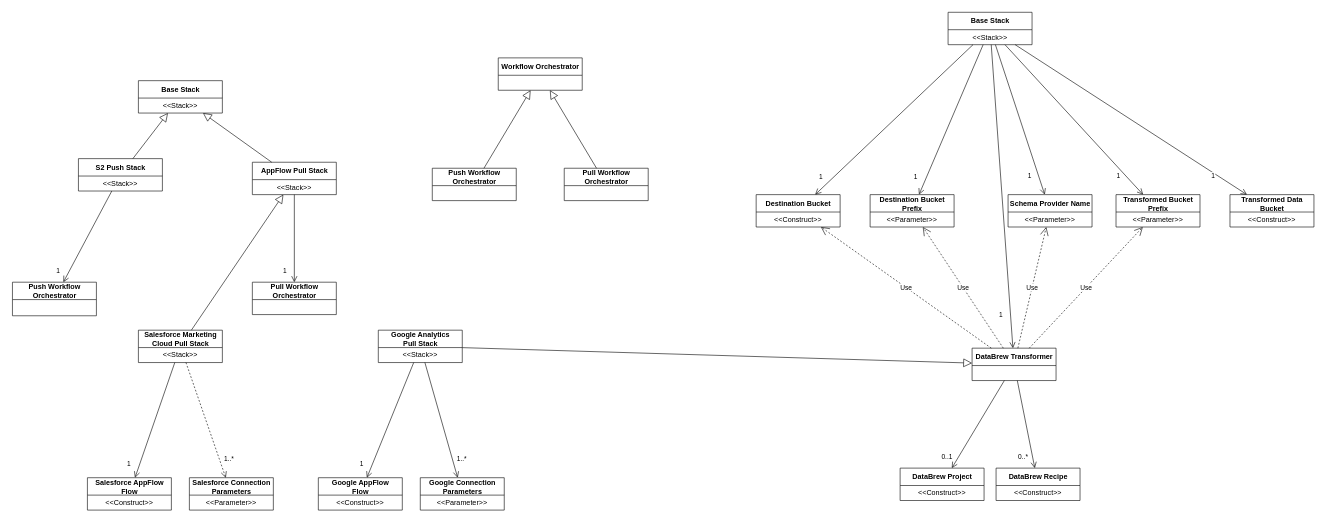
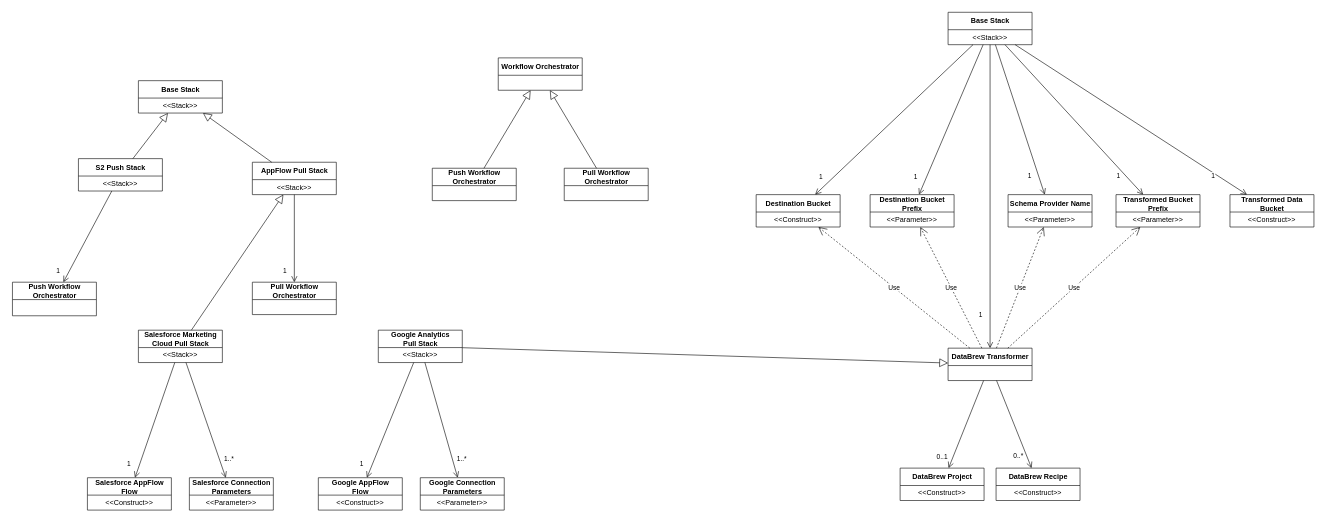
- <mxCell id="16" value="DataBrew Transformer" style="swimlane;fontStyle=1;align=center;verticalAlign=middle;childLayout=stackLayout;horizontal=1;startSize=29;horizontalStack=0;resizeParent=1;resizeParentMax=0;resizeLast=0;collapsible=0;marginBottom=0;html=1;" parent="1" vertex="1"><mxGeometry x="1620" y="580" width="140" height="54" as="geometry" /></mxCell>
+ <mxCell id="16" value="DataBrew Transformer" style="swimlane;fontStyle=1;align=center;verticalAlign=middle;childLayout=stackLayout;horizontal=1;startSize=29;horizontalStack=0;resizeParent=1;resizeParentMax=0;resizeLast=0;collapsible=0;marginBottom=0;html=1;" parent="1" vertex="1"><mxGeometry x="1580" y="580" width="140" height="54" as="geometry" /></mxCell>
- <mxCell id="60" value="" style="endArrow=open;startArrow=none;endFill=0;startFill=0;endSize=8;html=1;verticalAlign=bottom;labelBackgroundColor=none;strokeWidth=1;rounded=0;dashed=1;" edge="1" parent="1" source="38" target="58"><mxGeometry width="160" relative="1" as="geometry"><mxPoint x="337" y="764" as="sourcePoint" /><mxPoint x="206.78" y="1141" as="targetPoint" /></mxGeometry></mxCell>
+ <mxCell id="60" value="" style="endArrow=open;startArrow=none;endFill=0;startFill=0;endSize=8;html=1;verticalAlign=bottom;labelBackgroundColor=none;strokeWidth=1;rounded=0;" edge="1" parent="1" source="38" target="58"><mxGeometry width="160" relative="1" as="geometry"><mxPoint x="337" y="764" as="sourcePoint" /><mxPoint x="206.78" y="1141" as="targetPoint" /></mxGeometry></mxCell>
